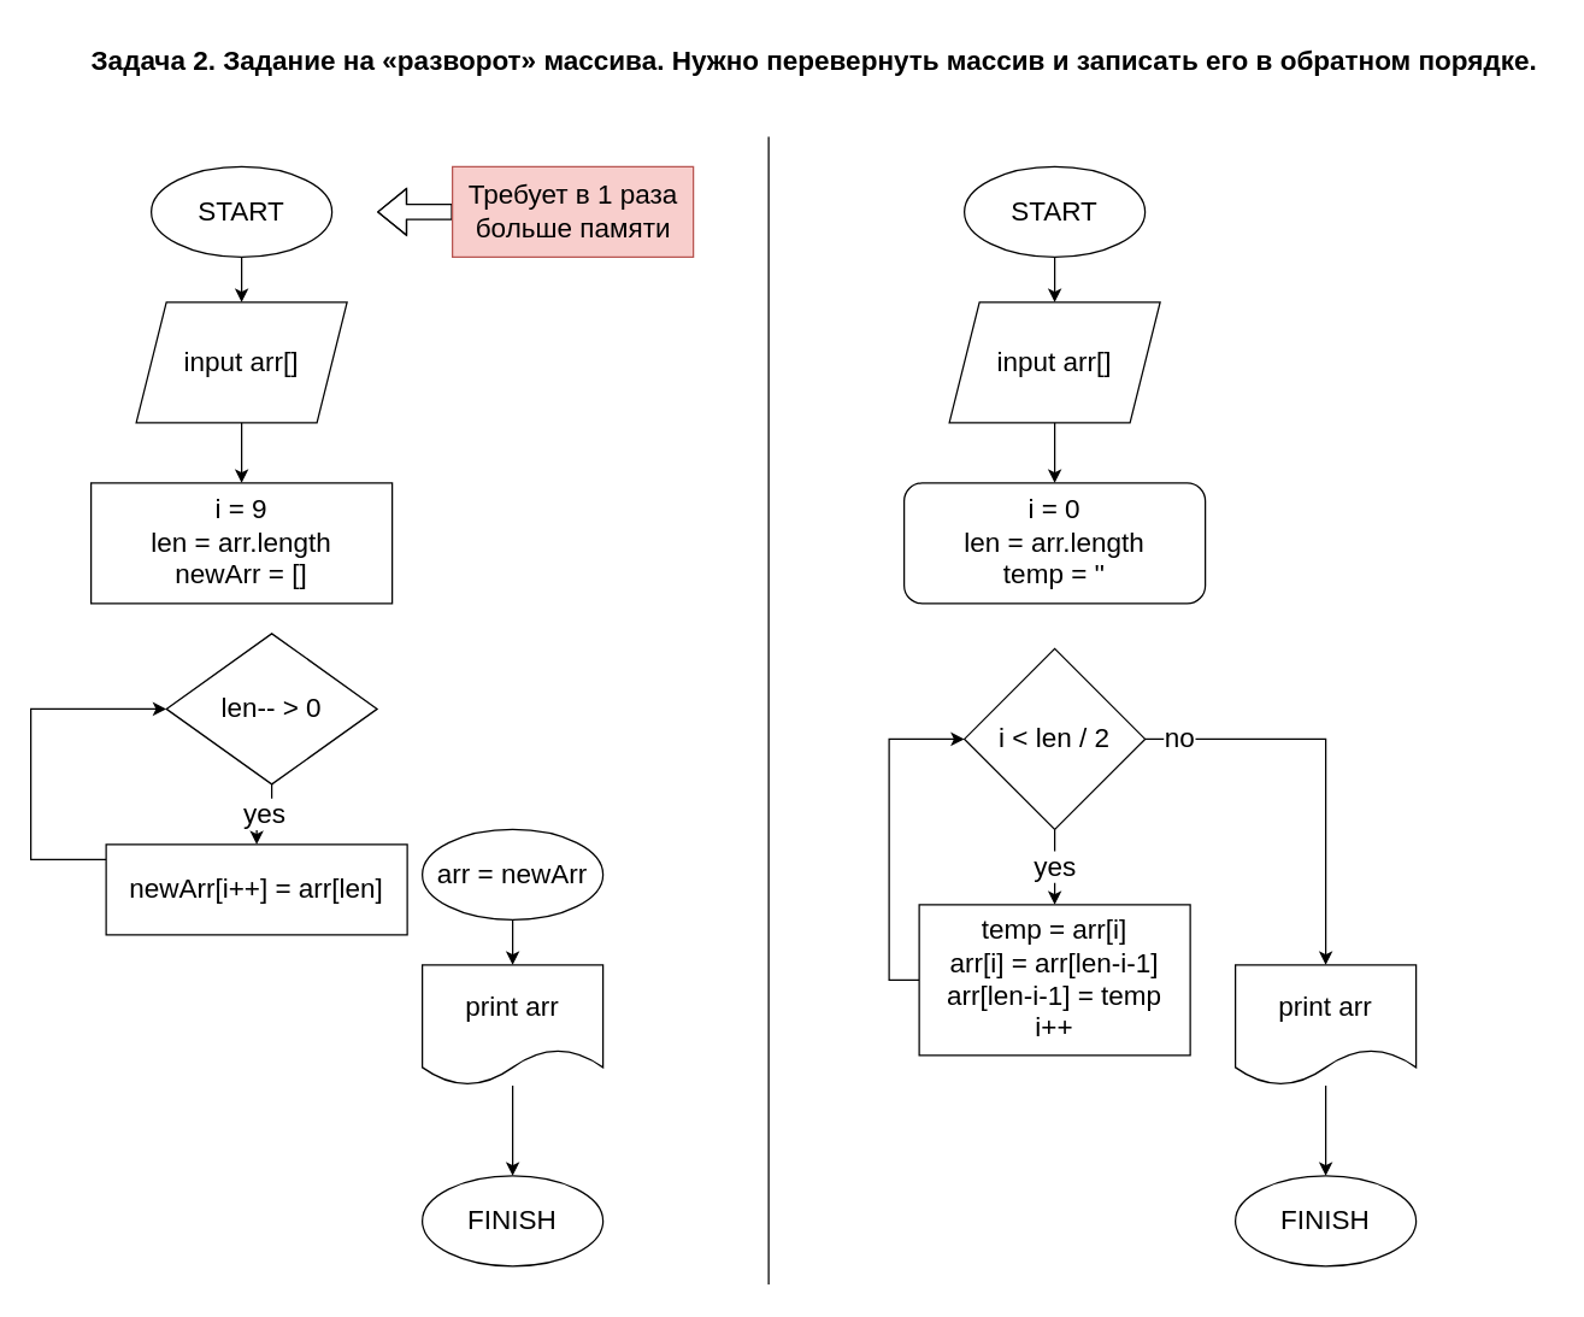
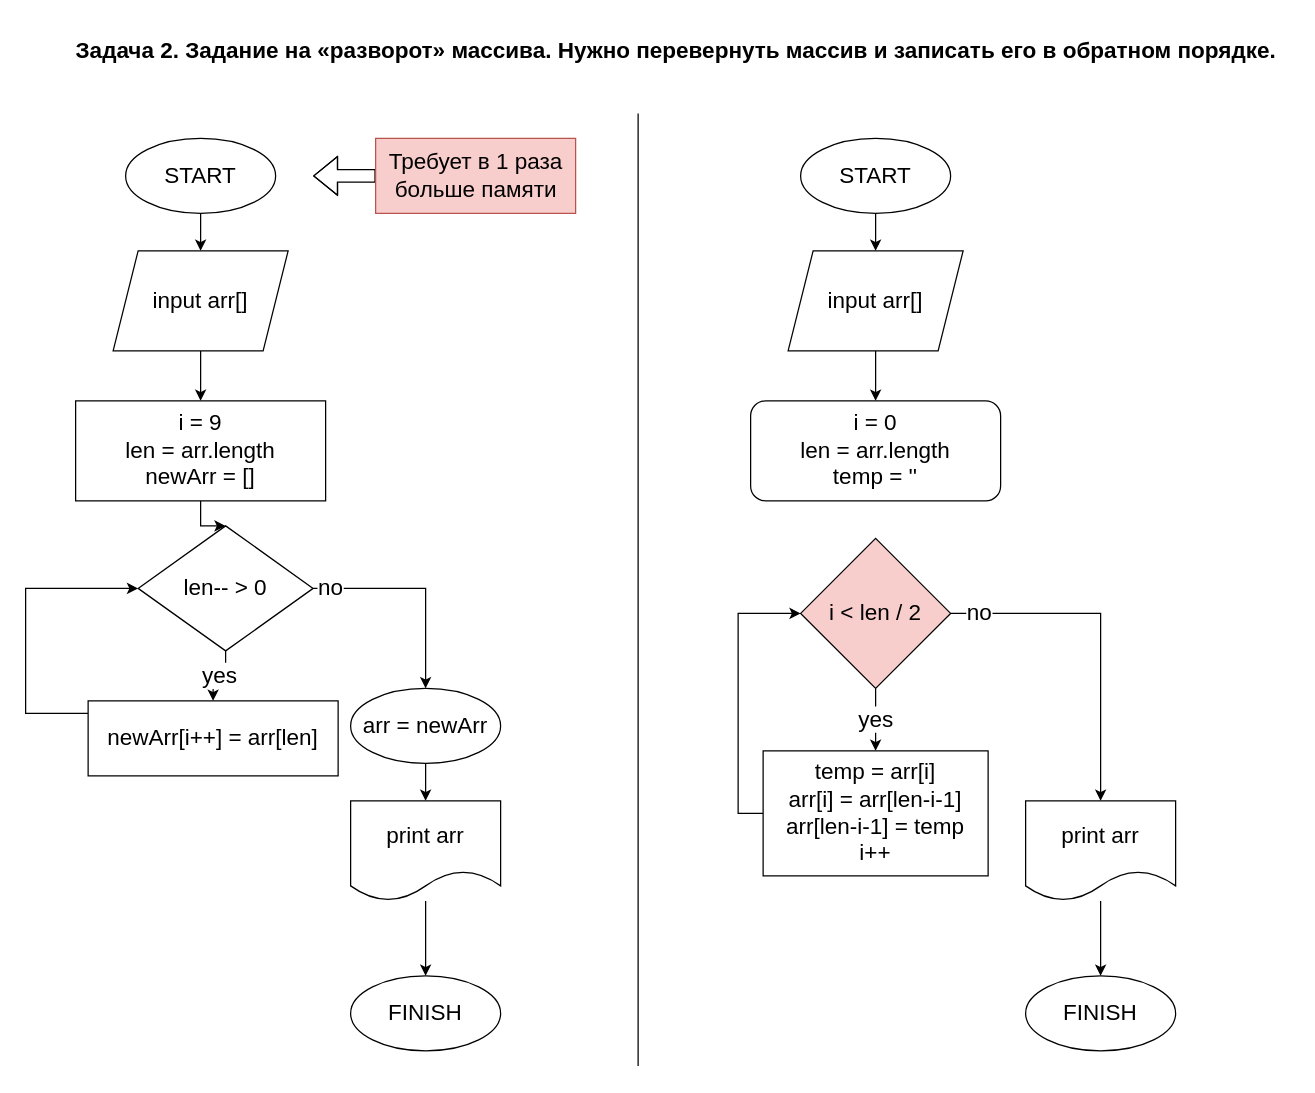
+ <mxCell id="10" value="" style="edgeStyle=orthogonalEdgeStyle;rounded=0;orthogonalLoop=1;jettySize=auto;html=1;fontSize=18;" parent="1" source="11" target="16" edge="1"><mxGeometry relative="1" as="geometry" /></mxCell>
+ <mxCell id="15" value="no" style="edgeStyle=orthogonalEdgeStyle;rounded=0;orthogonalLoop=1;jettySize=auto;html=1;entryX=0.5;entryY=0;entryDx=0;entryDy=0;fontSize=18;" parent="1" source="16" target="18" edge="1"><mxGeometry x="-0.833" relative="1" as="geometry"><Array as="points"><mxPoint x="340" y="470" /></Array><mxPoint as="offset" /></mxGeometry></mxCell>
- <mxCell id="31" value="i &amp;lt; len / 2" style="rhombus;whiteSpace=wrap;html=1;fontSize=18;" parent="1" vertex="1"><mxGeometry x="640" y="430" width="120" height="120" as="geometry" /></mxCell>
+ <mxCell id="31" value="i &amp;lt; len / 2" style="rhombus;whiteSpace=wrap;html=1;fontSize=18;fillColor=#f8cecc;" parent="1" vertex="1"><mxGeometry x="640" y="430" width="120" height="120" as="geometry" /></mxCell>
